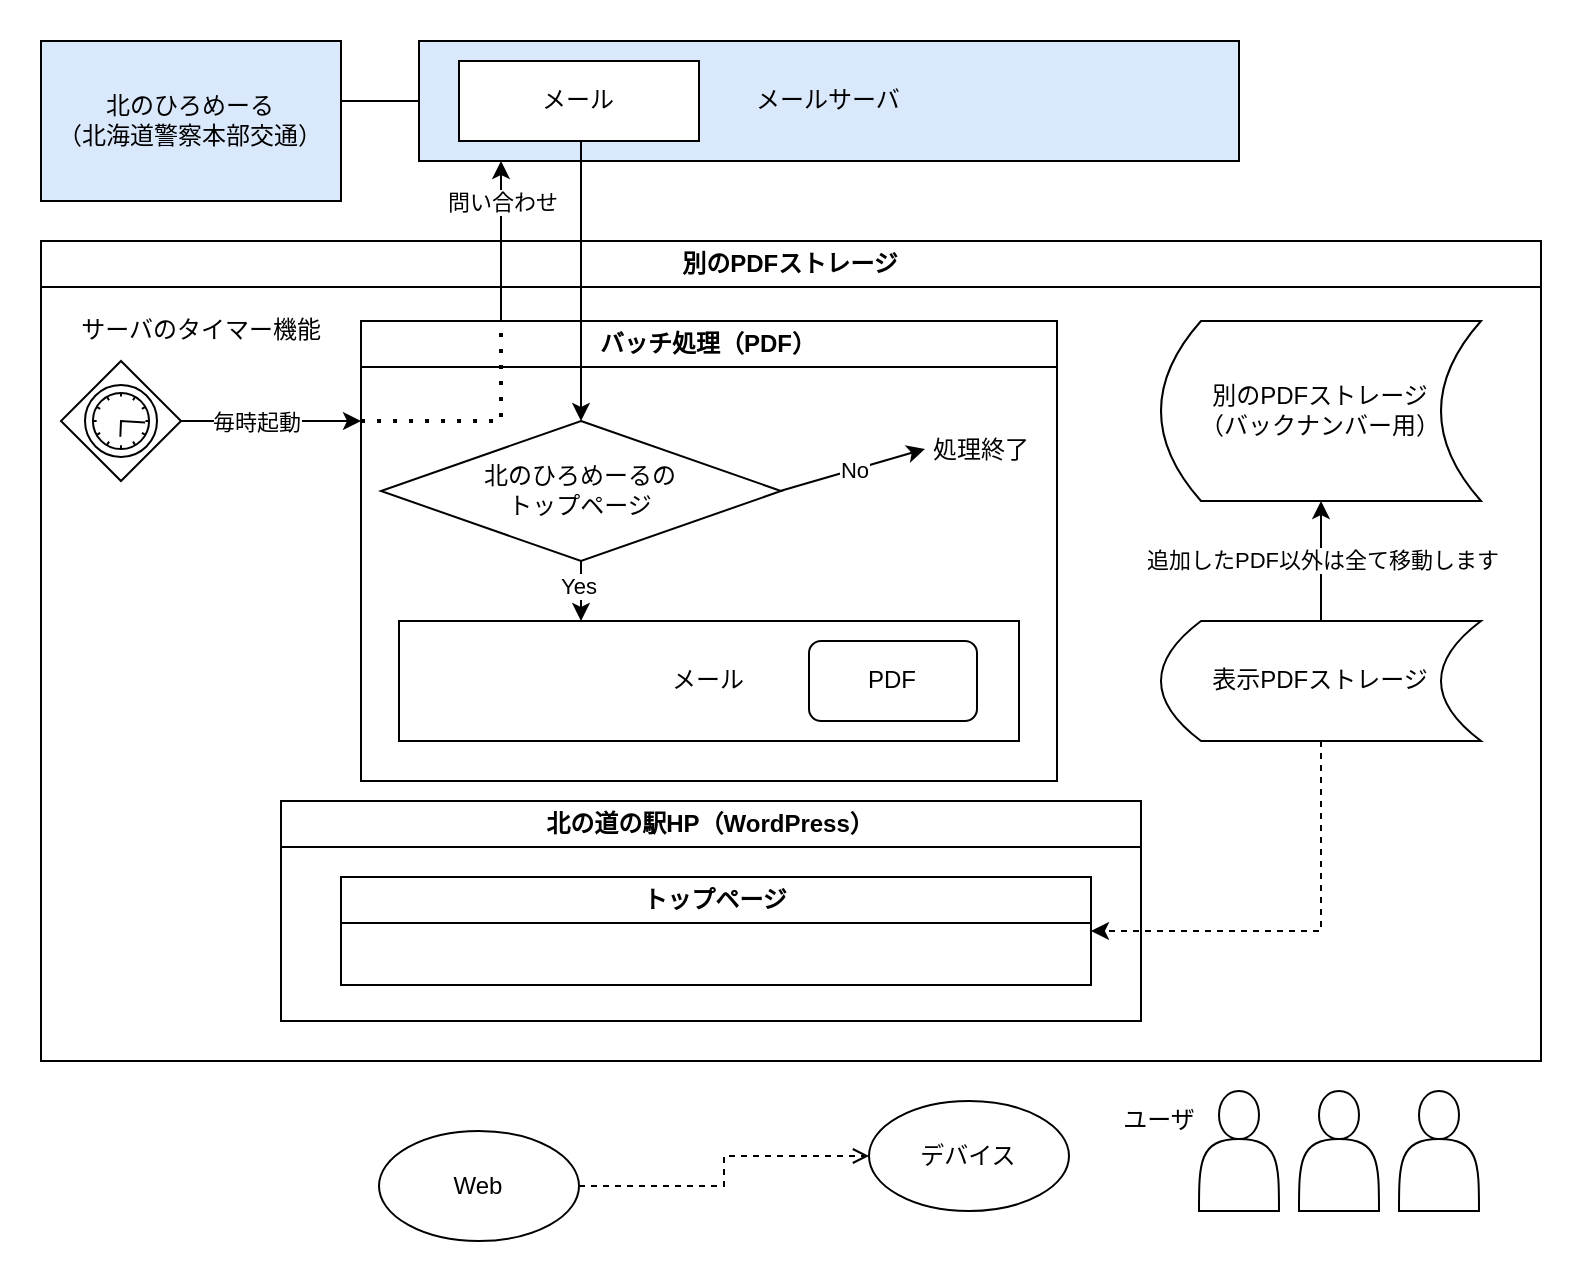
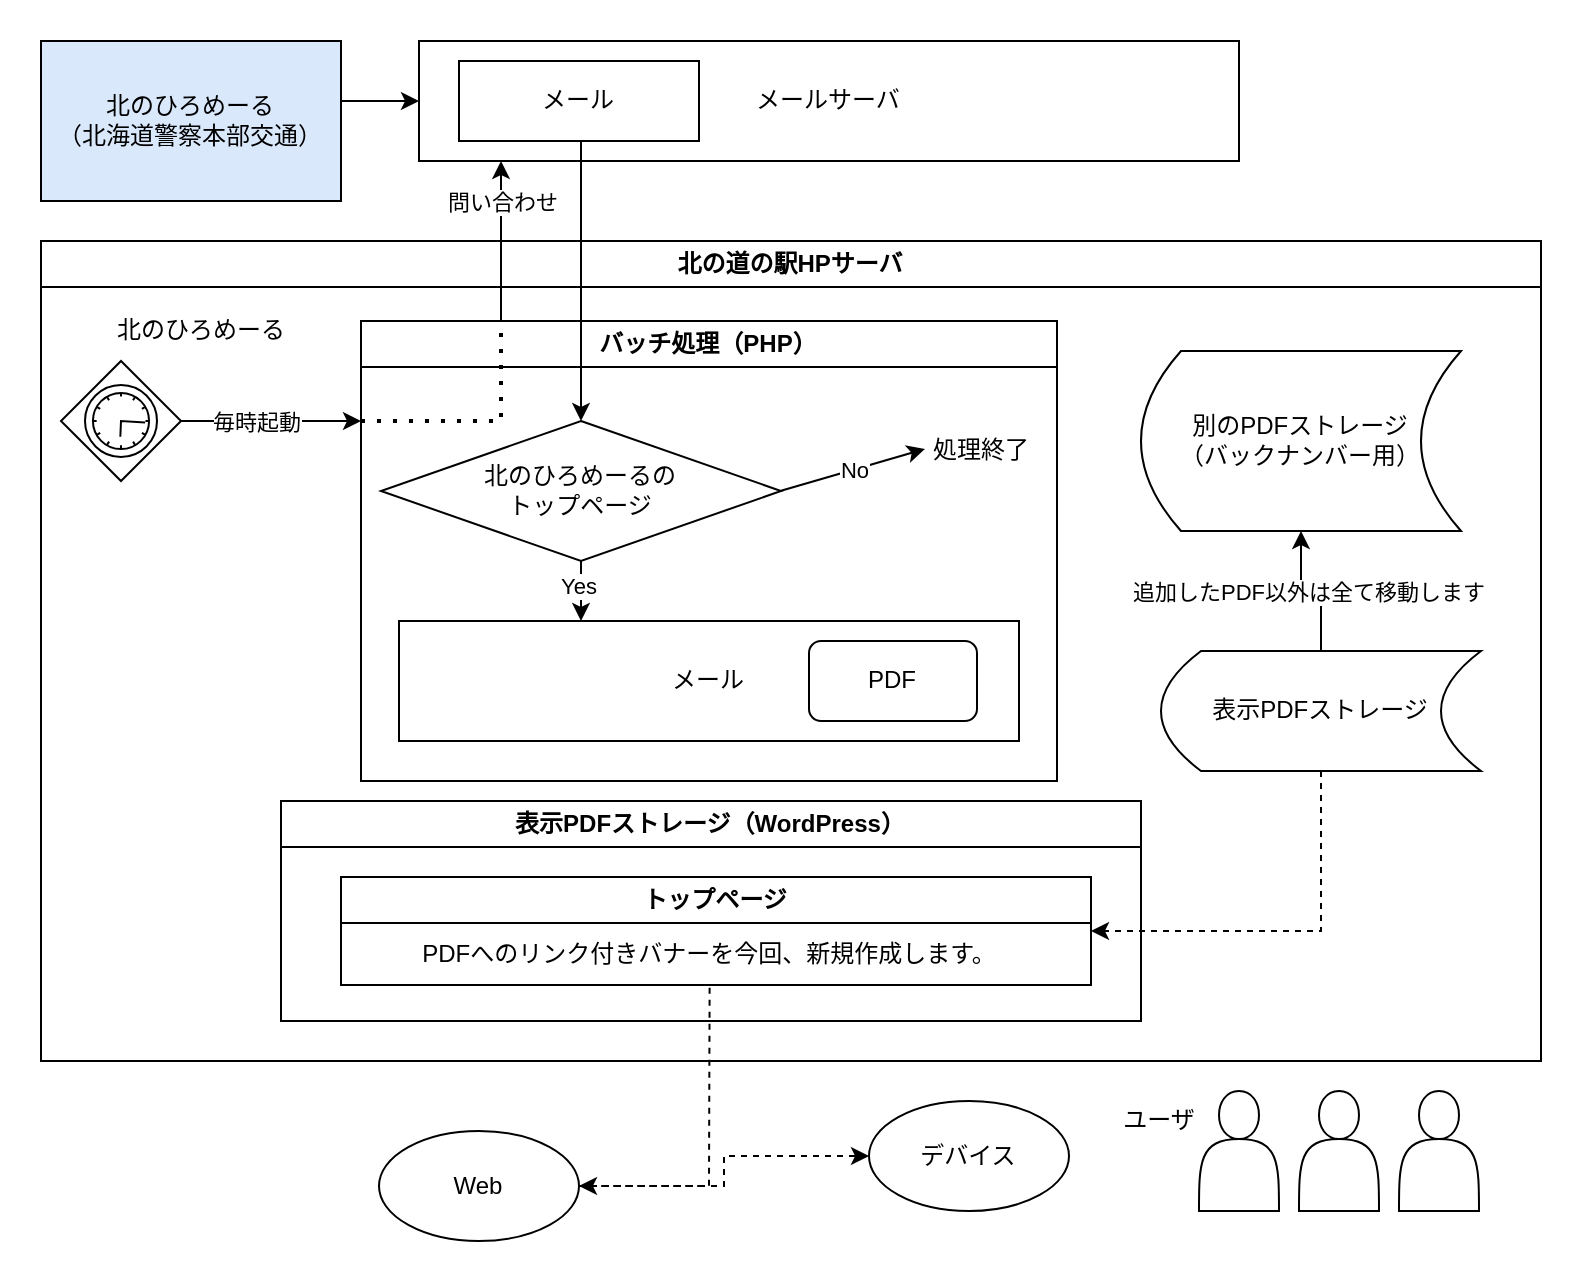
- <mxCell id="27" value="" style="edgeStyle=orthogonalEdgeStyle;rounded=0;orthogonalLoop=1;jettySize=auto;html=1;endArrow=none;" edge="1" parent="1" source="28" target="29"><mxGeometry relative="1" as="geometry"><Array as="points"><mxPoint x="189" y="50" /><mxPoint x="189" y="50" /></Array></mxGeometry></mxCell>
+ <mxCell id="27" value="" style="edgeStyle=orthogonalEdgeStyle;rounded=0;orthogonalLoop=1;jettySize=auto;html=1;" edge="1" parent="1" source="28" target="29"><mxGeometry relative="1" as="geometry"><Array as="points"><mxPoint x="189" y="50" /><mxPoint x="189" y="50" /></Array></mxGeometry></mxCell>
- <mxCell id="29" value="メールサーバ" style="whiteSpace=wrap;html=1;rounded=0;align=center;fillColor=#dae8fc;" vertex="1" parent="1"><mxGeometry x="209" y="20" width="410" height="60" as="geometry" /></mxCell>
+ <mxCell id="29" value="メールサーバ" style="whiteSpace=wrap;html=1;rounded=0;align=center;" vertex="1" parent="1"><mxGeometry x="209" y="20" width="410" height="60" as="geometry" /></mxCell>
- <mxCell id="2" value="別のPDFストレージ" style="swimlane;whiteSpace=wrap;html=1;startSize=23;" vertex="1" parent="1"><mxGeometry x="20" y="120" width="750" height="410" as="geometry" /></mxCell>
+ <mxCell id="2" value="北の道の駅HPサーバ" style="swimlane;whiteSpace=wrap;html=1;startSize=23;" vertex="1" parent="1"><mxGeometry x="20" y="120" width="750" height="410" as="geometry" /></mxCell>
- <mxCell id="4" value="サーバのタイマー機能" style="text;html=1;align=center;verticalAlign=middle;resizable=0;points=[];autosize=1;strokeColor=none;fillColor=none;" vertex="1" parent="2"><mxGeometry x="10" y="30" width="140" height="30" as="geometry" /></mxCell>
+ <mxCell id="4" value="北のひろめーる" style="text;html=1;align=center;verticalAlign=middle;resizable=0;points=[];autosize=1;strokeColor=none;fillColor=none;" vertex="1" parent="2"><mxGeometry x="10" y="30" width="140" height="30" as="geometry" /></mxCell>
- <mxCell id="10" value="バッチ処理（PDF）" style="swimlane;whiteSpace=wrap;html=1;" vertex="1" parent="2"><mxGeometry x="160" y="40" width="348" height="230" as="geometry" /></mxCell>
+ <mxCell id="10" value="バッチ処理（PHP）" style="swimlane;whiteSpace=wrap;html=1;" vertex="1" parent="2"><mxGeometry x="160" y="40" width="348" height="230" as="geometry" /></mxCell>
- <mxCell id="9" value="別のPDFストレージ&lt;div&gt;（バックナンバー用）&lt;/div&gt;" style="shape=dataStorage;whiteSpace=wrap;html=1;fixedSize=1;" vertex="1" parent="2"><mxGeometry x="560" y="40" width="160" height="90" as="geometry" /></mxCell>
+ <mxCell id="9" value="別のPDFストレージ&lt;div&gt;（バックナンバー用）&lt;/div&gt;" style="shape=dataStorage;whiteSpace=wrap;html=1;fixedSize=1;" vertex="1" parent="2"><mxGeometry x="550" y="55" width="160" height="90" as="geometry" /></mxCell>
- <mxCell id="8" value="表示PDFストレージ" style="shape=dataStorage;whiteSpace=wrap;html=1;fixedSize=1;" vertex="1" parent="2"><mxGeometry x="560" y="190" width="160" height="60" as="geometry" /></mxCell>
+ <mxCell id="8" value="表示PDFストレージ" style="shape=dataStorage;whiteSpace=wrap;html=1;fixedSize=1;" vertex="1" parent="2"><mxGeometry x="560" y="205" width="160" height="60" as="geometry" /></mxCell>
- <mxCell id="22" value="北の道の駅HP（WordPress&lt;span style=&quot;background-color: initial;&quot;&gt;）&lt;/span&gt;" style="swimlane;whiteSpace=wrap;html=1;fillColor=default;startSize=23;" vertex="1" parent="2"><mxGeometry x="120" y="280" width="430" height="110" as="geometry" /></mxCell>
+ <mxCell id="22" value="表示PDFストレージ（WordPress&lt;span style=&quot;background-color: initial;&quot;&gt;）&lt;/span&gt;" style="swimlane;whiteSpace=wrap;html=1;fillColor=default;startSize=23;" vertex="1" parent="2"><mxGeometry x="120" y="280" width="430" height="110" as="geometry" /></mxCell>
+ <mxCell id="24" value="PDFへのリンク付きバナーを今回、新規作成します。" style="text;html=1;align=center;verticalAlign=middle;resizable=0;points=[];autosize=1;strokeColor=none;fillColor=none;" vertex="1" parent="23"><mxGeometry x="29" y="24" width="310" height="30" as="geometry" /></mxCell>
+ <mxCell id="37" value="" style="edgeStyle=elbowEdgeStyle;rounded=0;orthogonalLoop=1;jettySize=auto;html=1;dashed=1;exitX=0.501;exitY=1.047;exitDx=0;exitDy=0;exitPerimeter=0;" edge="1" parent="1" source="24" target="34"><mxGeometry relative="1" as="geometry"><mxPoint x="329" y="500" as="sourcePoint" /><Array as="points"><mxPoint x="354" y="500" /></Array></mxGeometry></mxCell>
- <mxCell id="33" value="" style="edgeStyle=orthogonalEdgeStyle;rounded=0;orthogonalLoop=1;jettySize=auto;html=1;dashed=1;endArrow=open;" edge="1" parent="1" source="34" target="35"><mxGeometry relative="1" as="geometry" /></mxCell>
+ <mxCell id="33" value="" style="edgeStyle=orthogonalEdgeStyle;rounded=0;orthogonalLoop=1;jettySize=auto;html=1;dashed=1;" edge="1" parent="1" source="34" target="35"><mxGeometry relative="1" as="geometry" /></mxCell>
